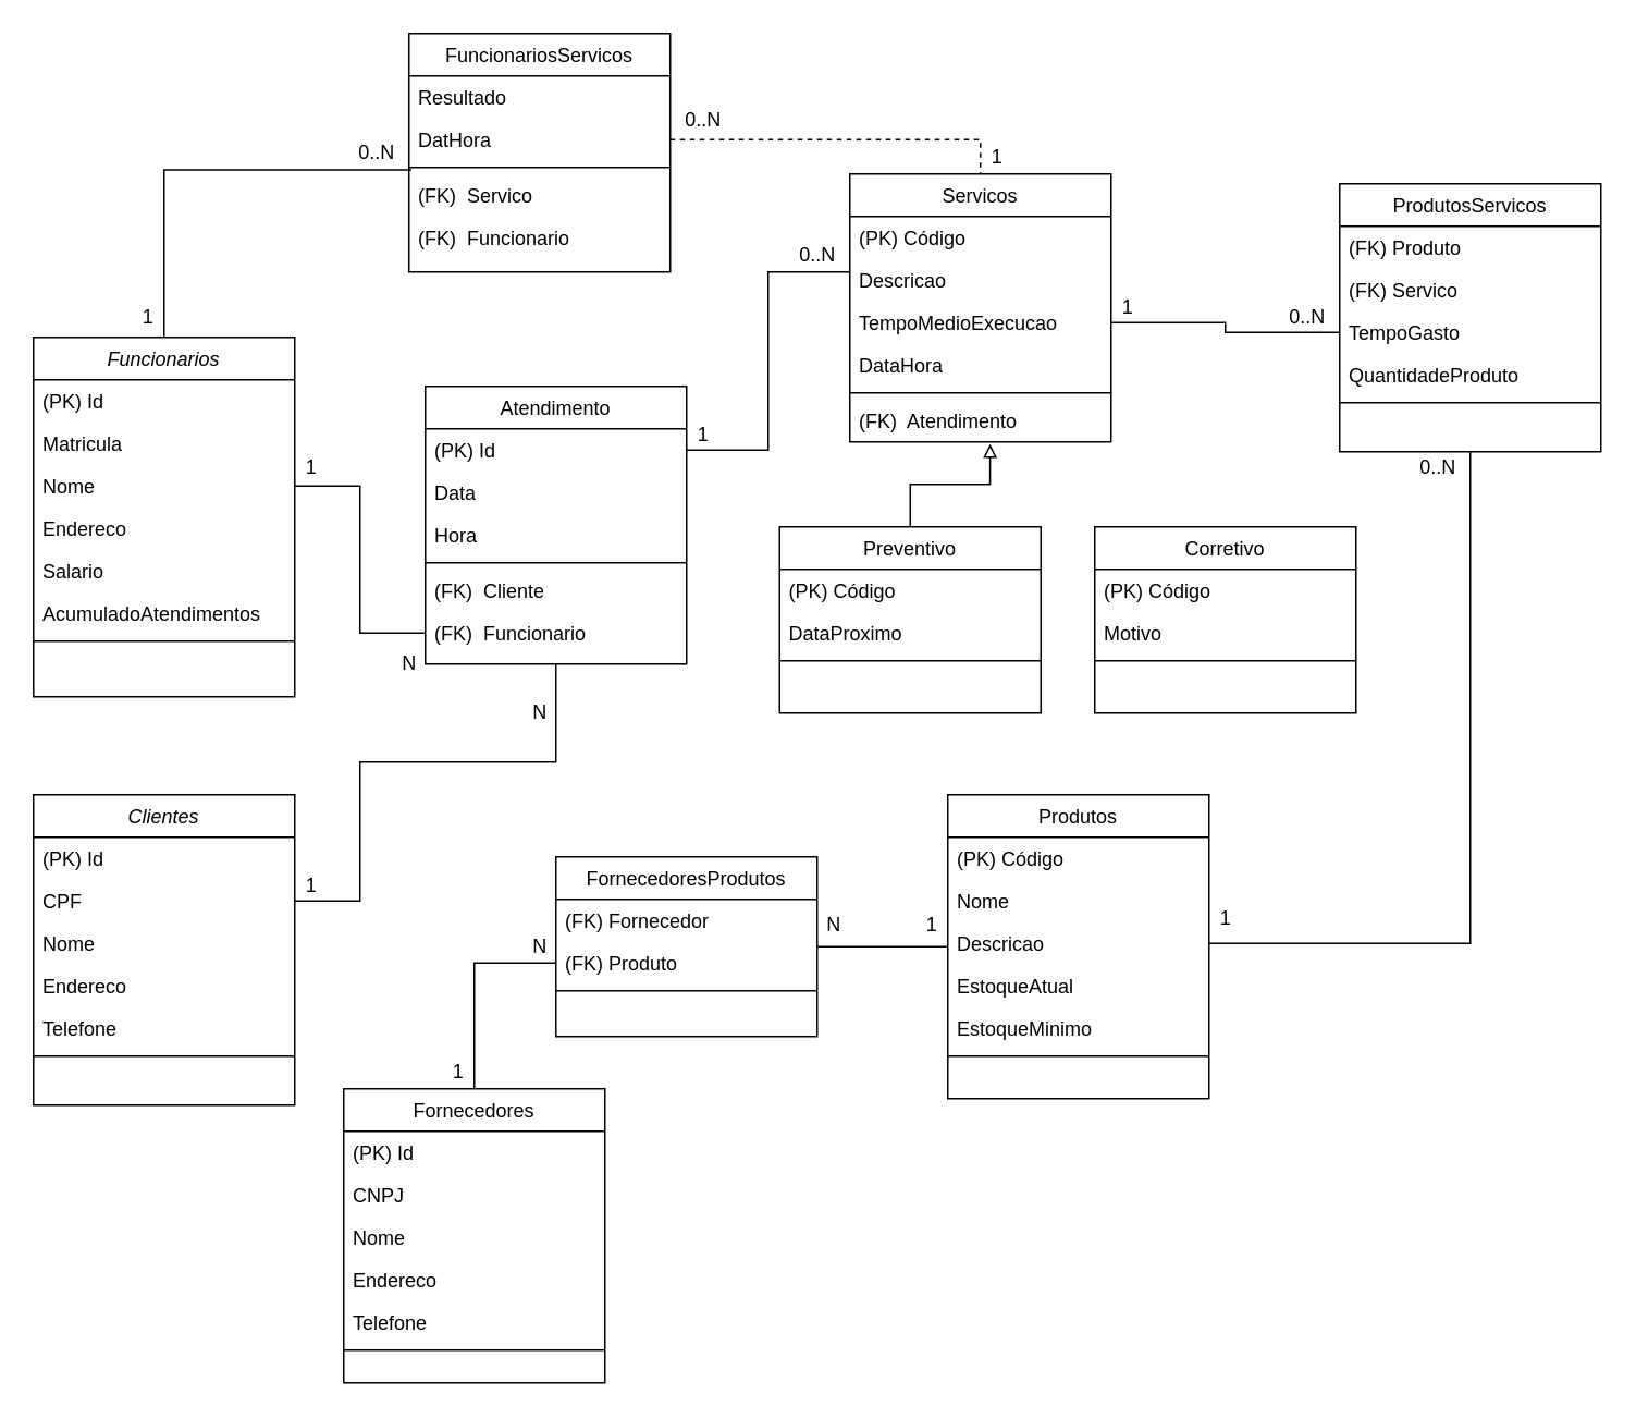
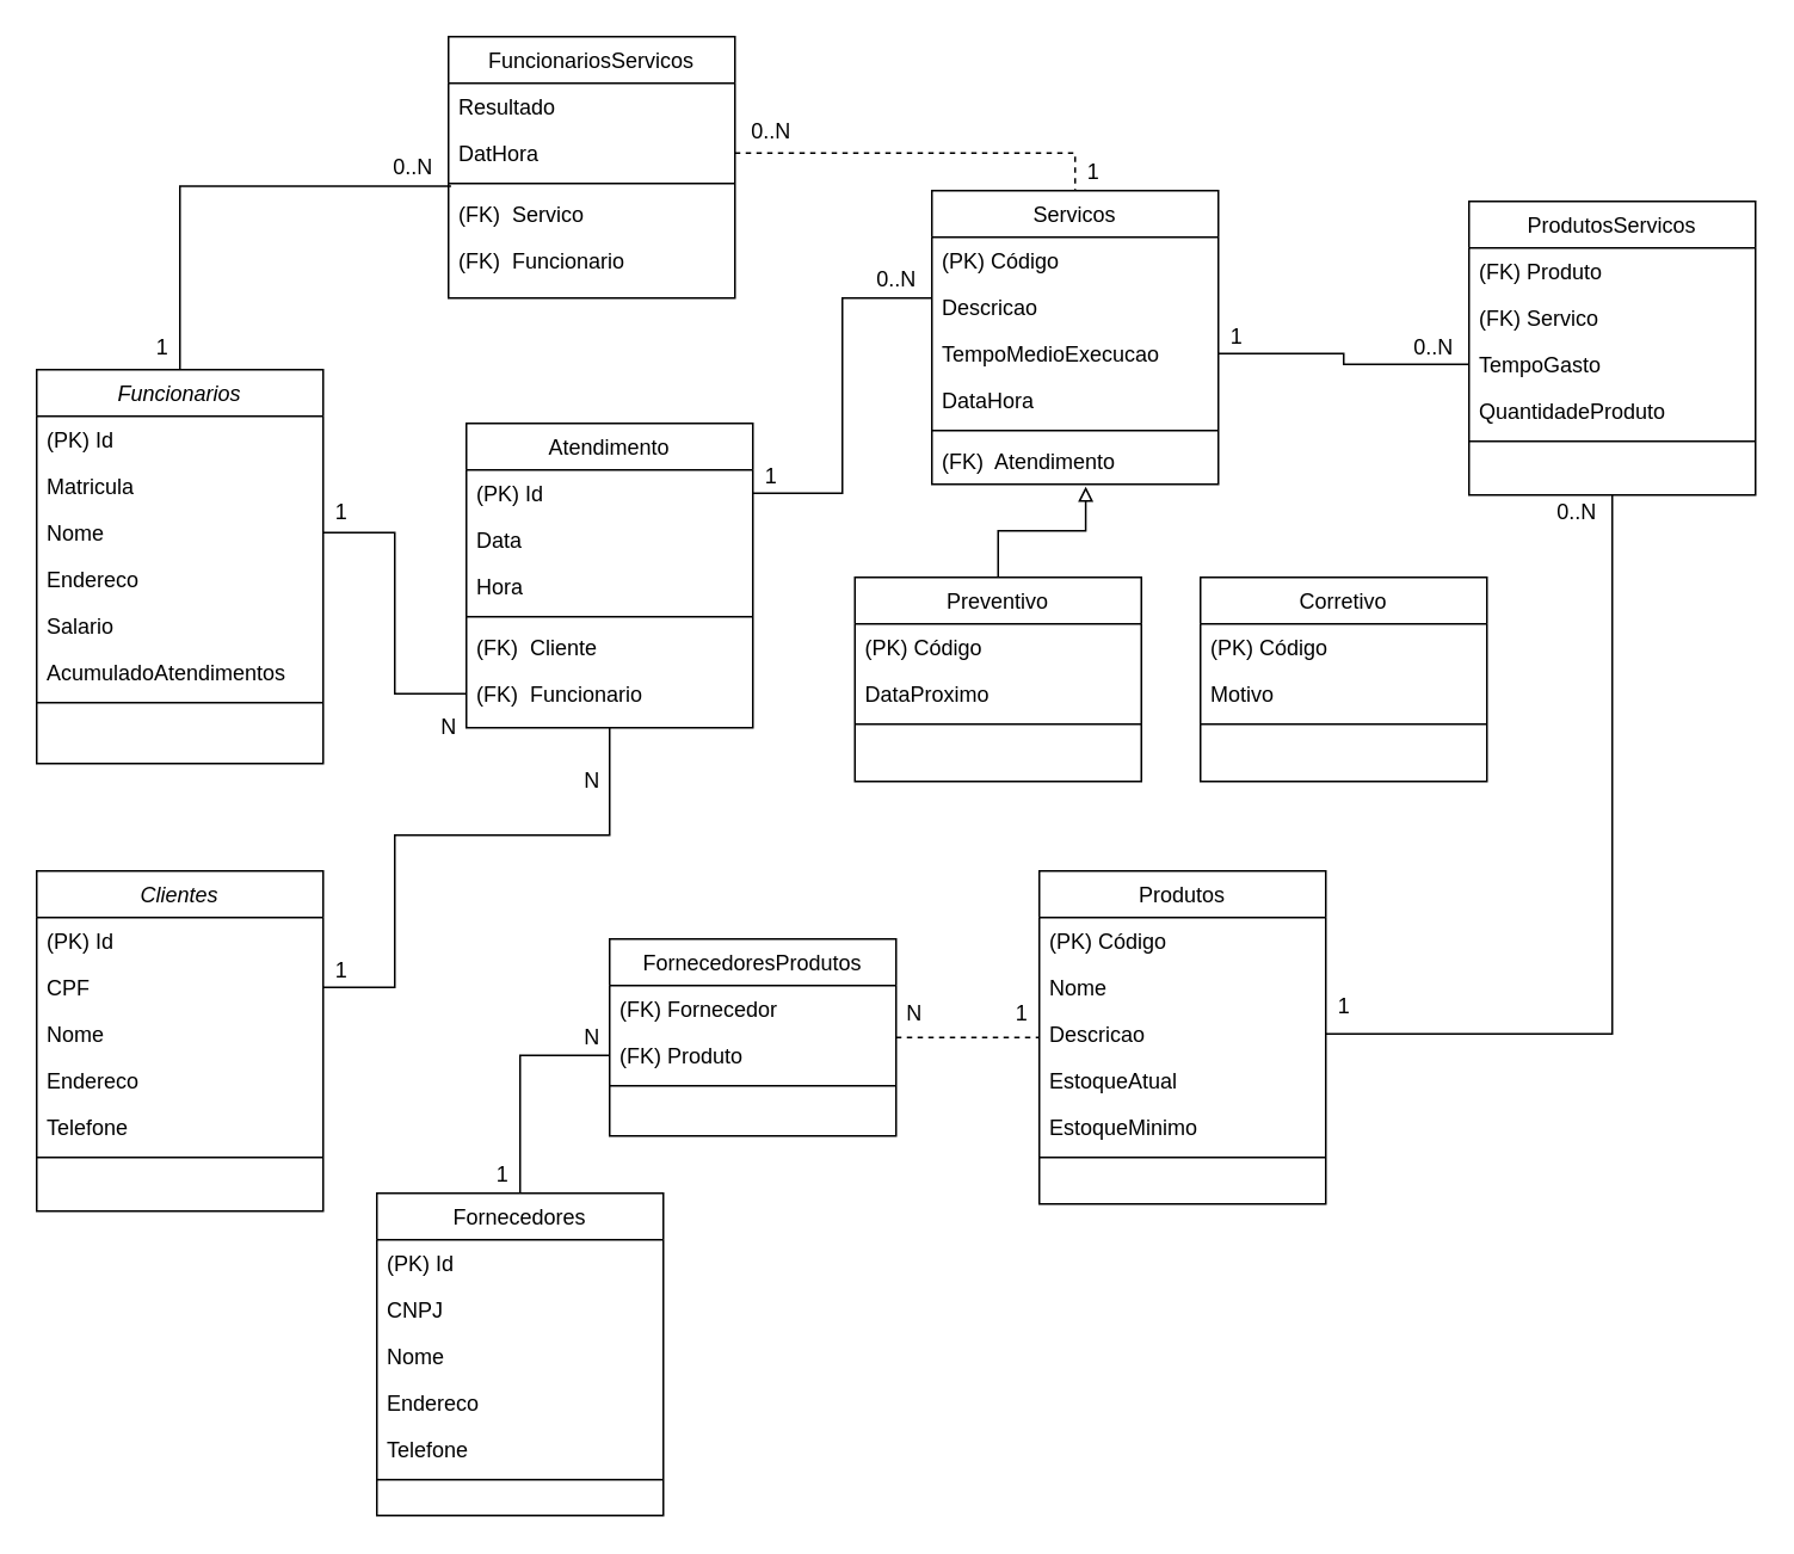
- <mxCell id="24" style="edgeStyle=orthogonalEdgeStyle;rounded=0;orthogonalLoop=1;jettySize=auto;html=1;entryX=0;entryY=0.5;entryDx=0;entryDy=0;endArrow=none;endFill=0;" parent="1" source="25" target="9" edge="1"><mxGeometry relative="1" as="geometry" /></mxCell>
+ <mxCell id="24" style="edgeStyle=orthogonalEdgeStyle;rounded=0;orthogonalLoop=1;jettySize=auto;html=1;entryX=0;entryY=0.5;entryDx=0;entryDy=0;endArrow=none;endFill=0;dashed=1;" parent="1" source="25" target="9" edge="1"><mxGeometry relative="1" as="geometry" /></mxCell>
